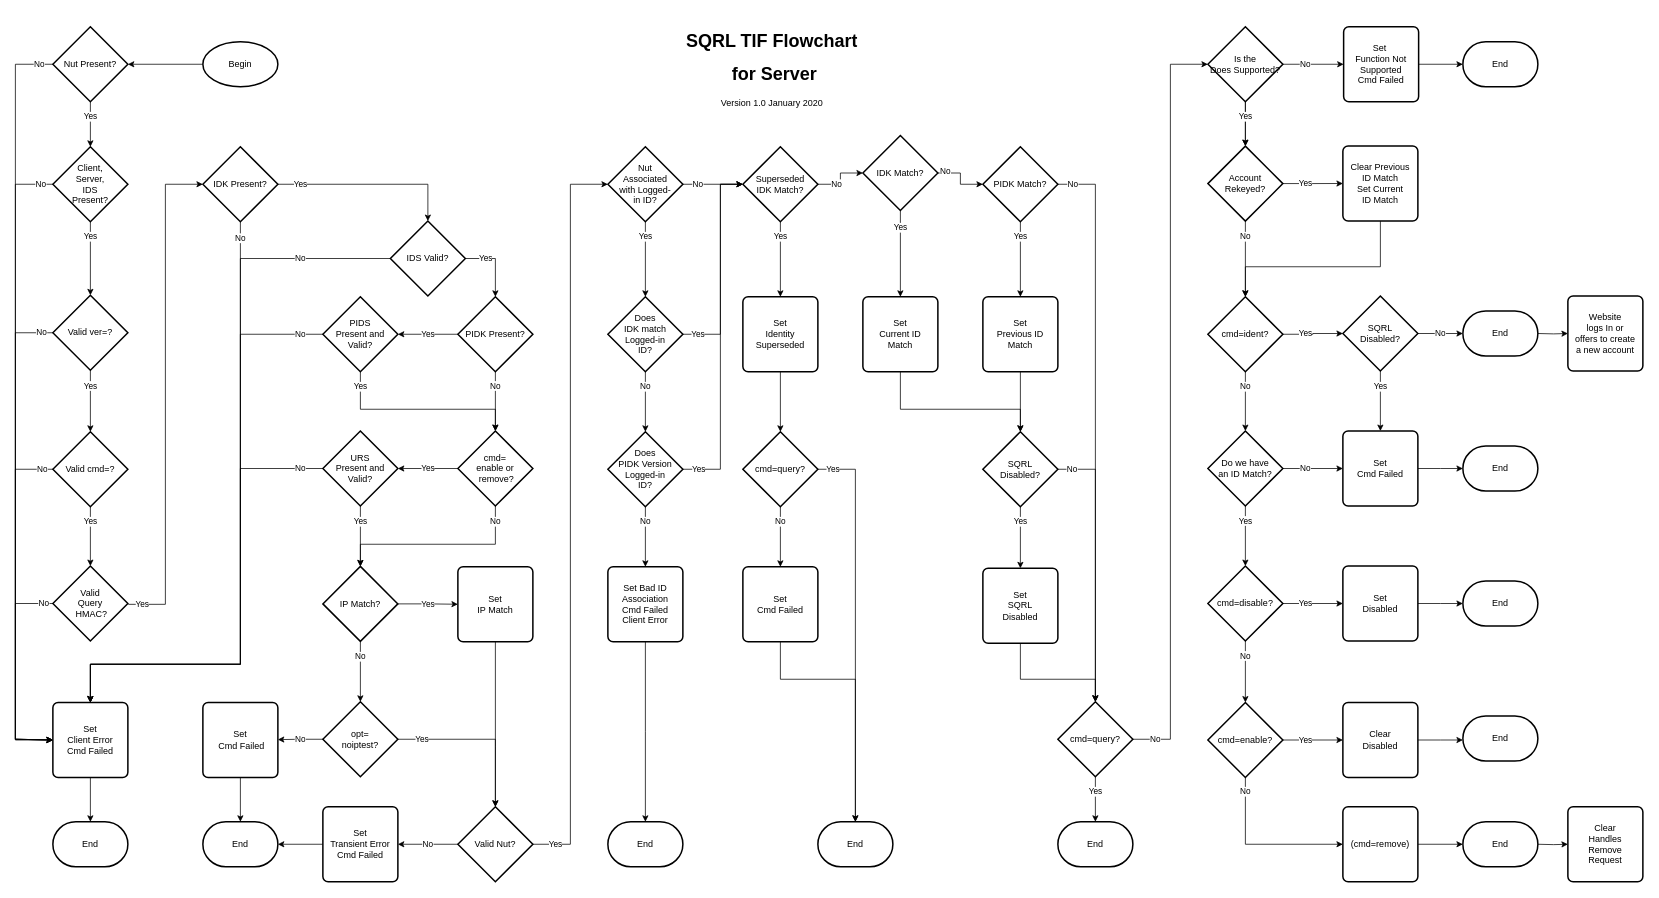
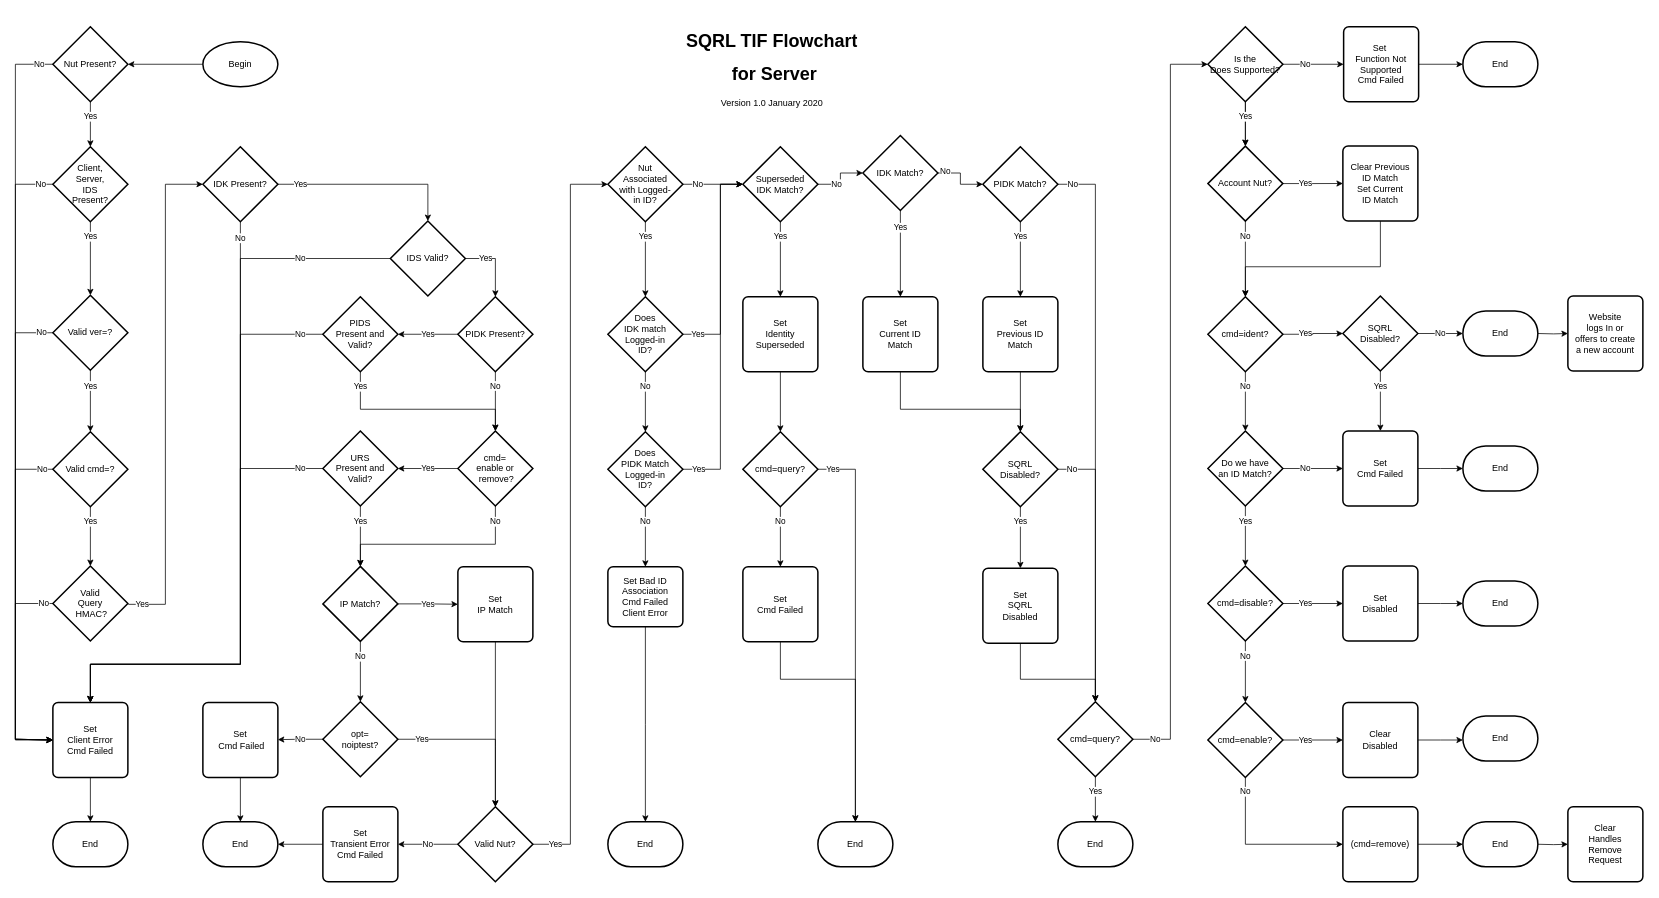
- <mxCell id="34" value="Account Rekeyed?" style="strokeWidth=2;html=1;shape=mxgraph.flowchart.decision;whiteSpace=wrap;" parent="1" vertex="1"><mxGeometry x="1610" y="194.143" width="100" height="100" as="geometry" /></mxCell>
+ <mxCell id="34" value="Account Nut?" style="strokeWidth=2;html=1;shape=mxgraph.flowchart.decision;whiteSpace=wrap;" parent="1" vertex="1"><mxGeometry x="1610" y="194.143" width="100" height="100" as="geometry" /></mxCell>
- <mxCell id="97" value="&lt;div&gt;Does&lt;/div&gt;&lt;div&gt;PIDK Version&lt;/div&gt;&lt;div&gt;&lt;span&gt;Logged-in&lt;/span&gt;&lt;/div&gt;&lt;div&gt; ID?&lt;/div&gt;" style="strokeWidth=2;html=1;shape=mxgraph.flowchart.decision;whiteSpace=wrap;" parent="1" vertex="1"><mxGeometry x="810" y="575" width="100" height="100" as="geometry" /></mxCell>
+ <mxCell id="97" value="&lt;div&gt;Does&lt;/div&gt;&lt;div&gt;PIDK Match&lt;/div&gt;&lt;div&gt;&lt;span&gt;Logged-in&lt;/span&gt;&lt;/div&gt;&lt;div&gt; ID?&lt;/div&gt;" style="strokeWidth=2;html=1;shape=mxgraph.flowchart.decision;whiteSpace=wrap;" parent="1" vertex="1"><mxGeometry x="810" y="575" width="100" height="100" as="geometry" /></mxCell>
- <mxCell id="101" value="Set Bad ID Association&lt;br&gt;Cmd Failed&lt;br&gt;Client Error" style="rounded=1;whiteSpace=wrap;html=1;absoluteArcSize=1;arcSize=14;strokeWidth=2;" parent="1" vertex="1"><mxGeometry x="810" y="755" width="100" height="100" as="geometry" /></mxCell>
+ <mxCell id="101" value="Set Bad ID Association&lt;br&gt;Cmd Failed&lt;br&gt;Client Error" style="rounded=1;whiteSpace=wrap;html=1;absoluteArcSize=1;arcSize=14;strokeWidth=2;" parent="1" vertex="1"><mxGeometry x="810" y="755" width="100" height="80" as="geometry" /></mxCell>
